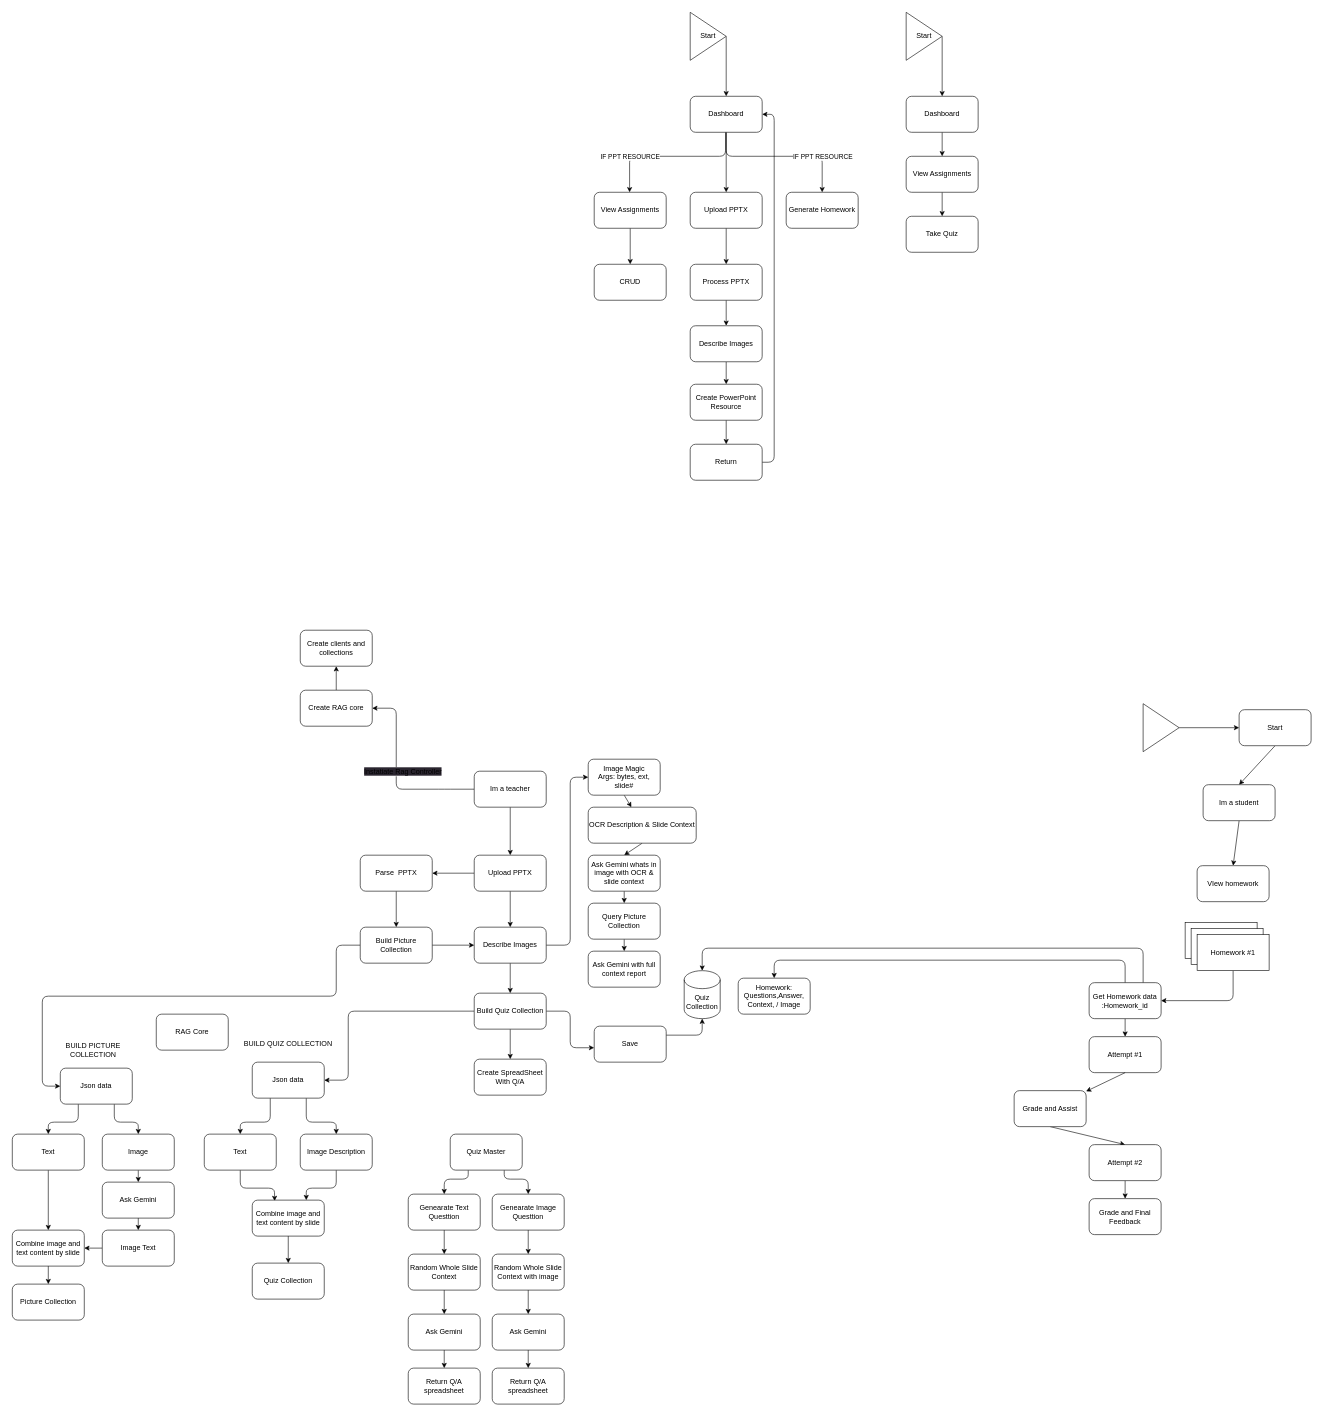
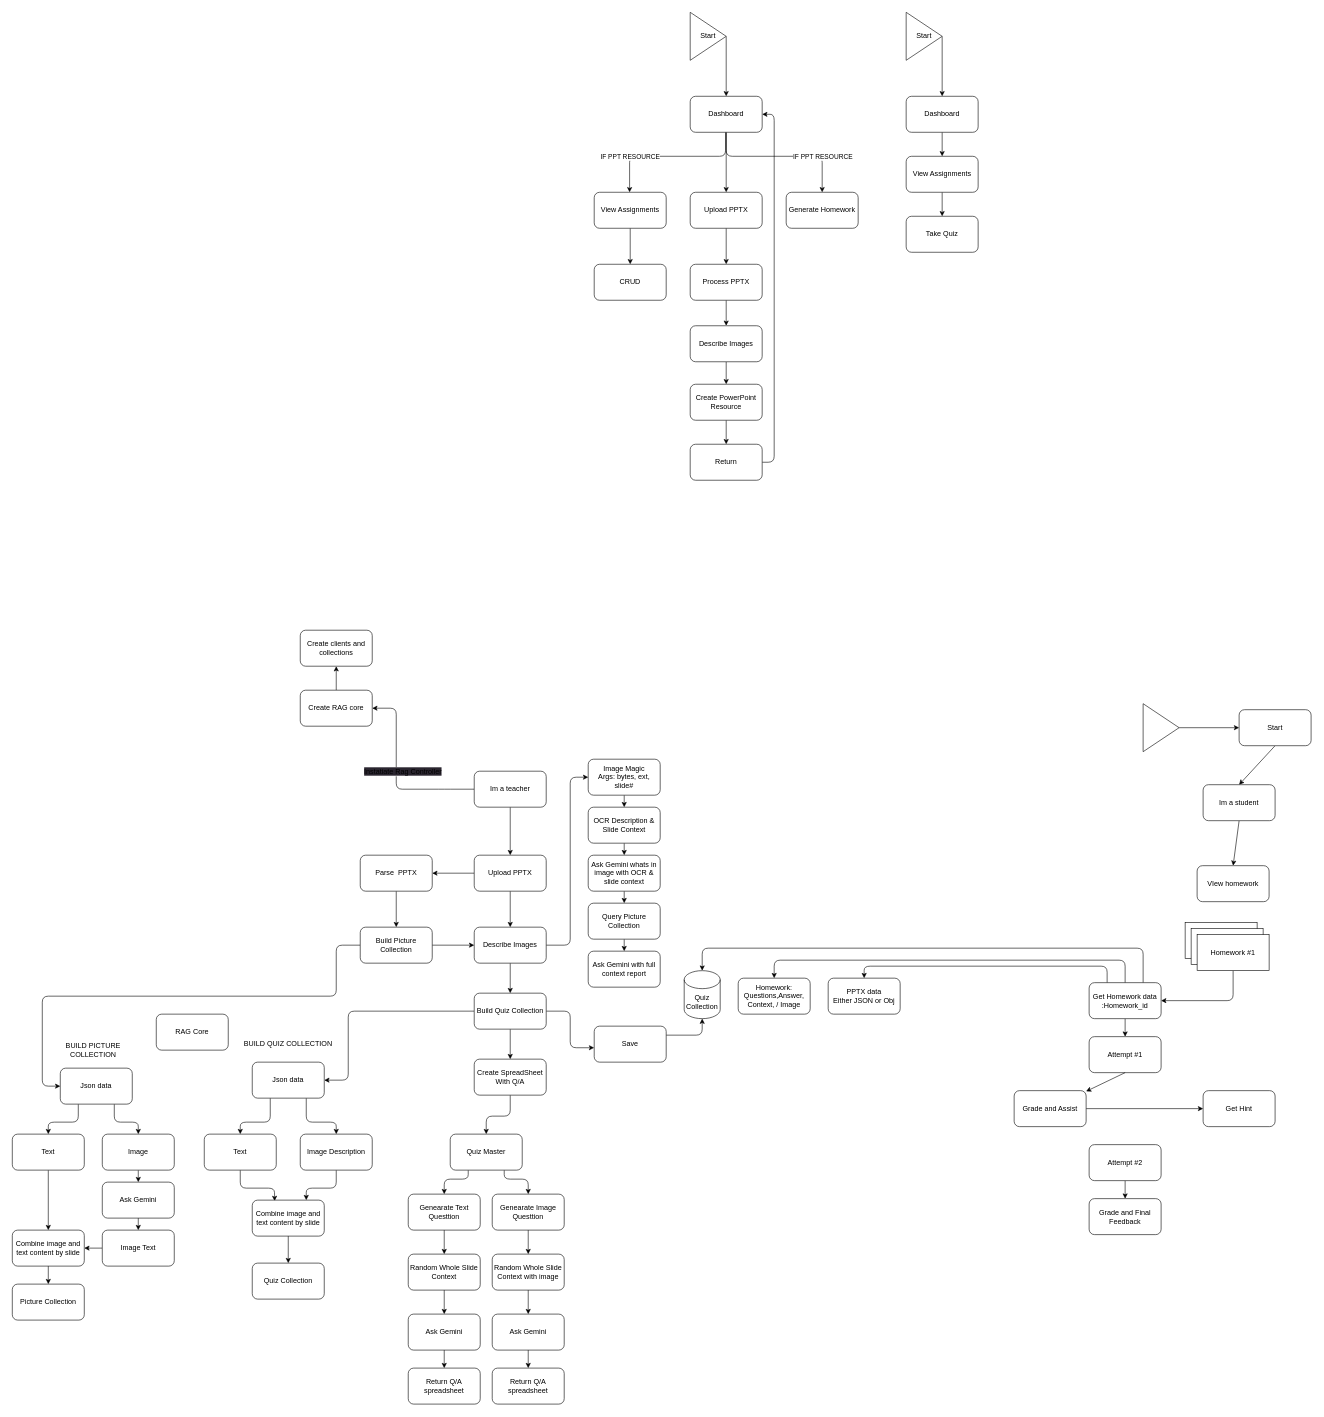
- <mxCell id="36" value="OCR Description &amp;amp; Slide Context" style="rounded=1;whiteSpace=wrap;html=1;" parent="1" vertex="1"><mxGeometry x="980" y="1345" width="180" height="60" as="geometry" /></mxCell>
+ <mxCell id="36" value="OCR Description &amp;amp; Slide Context" style="rounded=1;whiteSpace=wrap;html=1;" parent="1" vertex="1"><mxGeometry x="980" y="1345" width="120" height="60" as="geometry" /></mxCell>
+ <mxCell id="98" style="edgeStyle=none;html=1;exitX=0.25;exitY=0;exitDx=0;exitDy=0;entryX=0.5;entryY=0;entryDx=0;entryDy=0;" parent="1" source="101" target="114" edge="1"><mxGeometry relative="1" as="geometry"><Array as="points"><mxPoint x="1845" y="1610" /><mxPoint x="1440" y="1610" /></Array></mxGeometry></mxCell>
+ <mxCell id="114" value="PPTX data&lt;br&gt;Either JSON or Obj" style="rounded=1;whiteSpace=wrap;html=1;" parent="1" vertex="1"><mxGeometry x="1380" y="1630" width="120" height="60" as="geometry" /></mxCell>
+ <mxCell id="105" style="edgeStyle=none;html=1;exitX=1;exitY=0.5;exitDx=0;exitDy=0;entryX=0;entryY=0.5;entryDx=0;entryDy=0;" parent="1" source="106" target="110" edge="1"><mxGeometry relative="1" as="geometry" /></mxCell>
+ <mxCell id="110" value="Get Hint" style="rounded=1;whiteSpace=wrap;html=1;" parent="1" vertex="1"><mxGeometry x="2005" y="1817.5" width="120" height="60" as="geometry" /></mxCell>
+ <mxCell id="28" style="edgeStyle=none;html=1;exitX=0.5;exitY=1;exitDx=0;exitDy=0;entryX=0.5;entryY=0;entryDx=0;entryDy=0;" parent="1" source="29" target="44" edge="1"><mxGeometry relative="1" as="geometry"><Array as="points"><mxPoint x="850" y="1860" /><mxPoint x="810" y="1860" /></Array></mxGeometry></mxCell>
- <mxCell id="104" style="edgeStyle=none;html=1;exitX=0.5;exitY=1;exitDx=0;exitDy=0;entryX=0.5;entryY=0;entryDx=0;entryDy=0;" parent="1" source="106" target="108" edge="1"><mxGeometry relative="1" as="geometry" /></mxCell>
